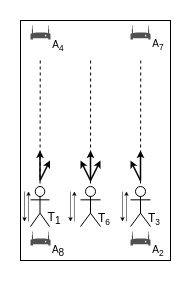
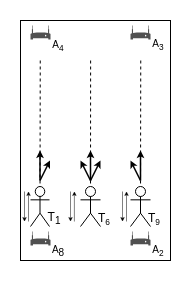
- <mxCell id="16" value="A&lt;sub&gt;7&lt;/sub&gt;" style="text;html=1;strokeColor=none;fillColor=none;align=center;verticalAlign=middle;whiteSpace=wrap;rounded=0;fontSize=10;" parent="1" vertex="1"><mxGeometry x="148" y="39" width="20" height="10" as="geometry" /></mxCell>
+ <mxCell id="16" value="A&lt;sub&gt;3&lt;/sub&gt;" style="text;html=1;strokeColor=none;fillColor=none;align=center;verticalAlign=middle;whiteSpace=wrap;rounded=0;fontSize=10;" parent="1" vertex="1"><mxGeometry x="148" y="39" width="20" height="10" as="geometry" /></mxCell>
- <mxCell id="6" value="T&lt;span style=&quot;font-size: 10px;&quot;&gt;&lt;sub&gt;3&lt;/sub&gt;&lt;/span&gt;" style="text;html=1;strokeColor=none;fillColor=none;align=center;verticalAlign=middle;whiteSpace=wrap;rounded=0;" parent="1" vertex="1"><mxGeometry x="144" y="213" width="20" height="10" as="geometry" /></mxCell>
+ <mxCell id="6" value="T&lt;span style=&quot;font-size: 10px;&quot;&gt;&lt;sub&gt;9&lt;/sub&gt;&lt;/span&gt;" style="text;html=1;strokeColor=none;fillColor=none;align=center;verticalAlign=middle;whiteSpace=wrap;rounded=0;" parent="1" vertex="1"><mxGeometry x="144" y="213" width="20" height="10" as="geometry" /></mxCell>
